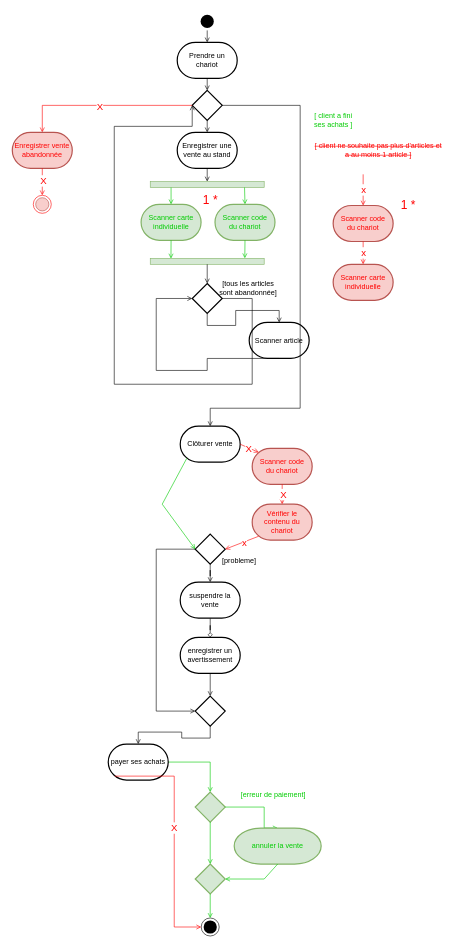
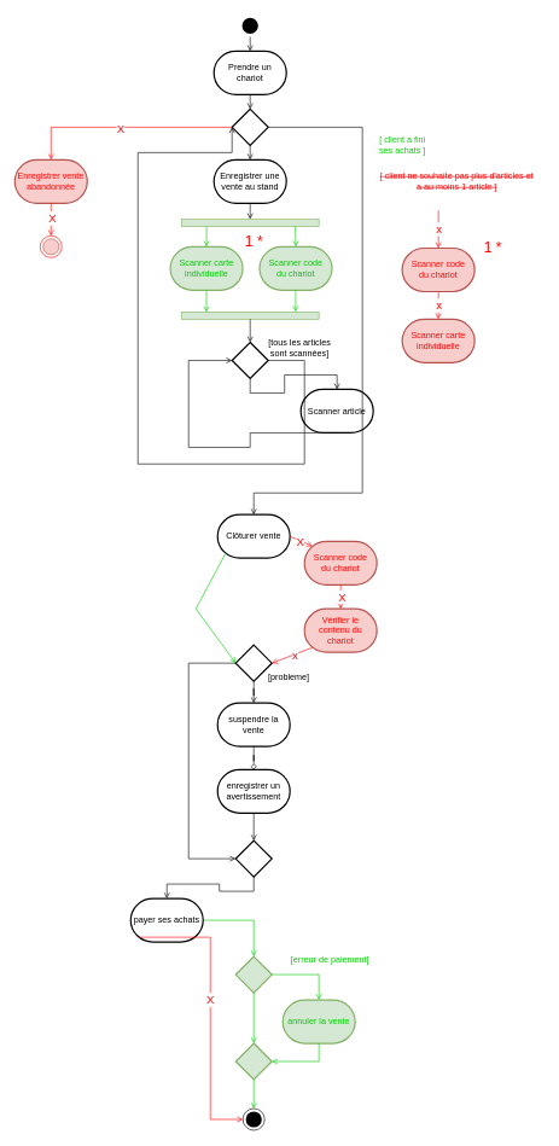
- <mxCell id="22" value="[tous les articles&lt;br&gt;sont abandonnée]" style="text;html=1;align=center;verticalAlign=middle;resizable=0;points=[];autosize=1;strokeColor=none;fillColor=none;" parent="1" vertex="1"><mxGeometry x="358" y="460" width="110" height="40" as="geometry" /></mxCell>
+ <mxCell id="22" value="[tous les articles&lt;br&gt;sont scannées]" style="text;html=1;align=center;verticalAlign=middle;resizable=0;points=[];autosize=1;strokeColor=none;fillColor=none;" parent="1" vertex="1"><mxGeometry x="358" y="460" width="110" height="40" as="geometry" /></mxCell>
- <mxCell id="46" value="&lt;font color=&quot;#00cc00&quot;&gt;annuler la vente&lt;/font&gt;" style="strokeWidth=2;html=1;shape=mxgraph.flowchart.terminator;whiteSpace=wrap;fillColor=#d5e8d4;strokeColor=#82b366;" parent="1" vertex="1"><mxGeometry x="390" y="1380" width="145" height="60" as="geometry" /></mxCell>
+ <mxCell id="46" value="&lt;font color=&quot;#00cc00&quot;&gt;annuler la vente&lt;/font&gt;" style="strokeWidth=2;html=1;shape=mxgraph.flowchart.terminator;whiteSpace=wrap;fillColor=#d5e8d4;strokeColor=#82b366;" parent="1" vertex="1"><mxGeometry x="390" y="1380" width="100" height="60" as="geometry" /></mxCell>
